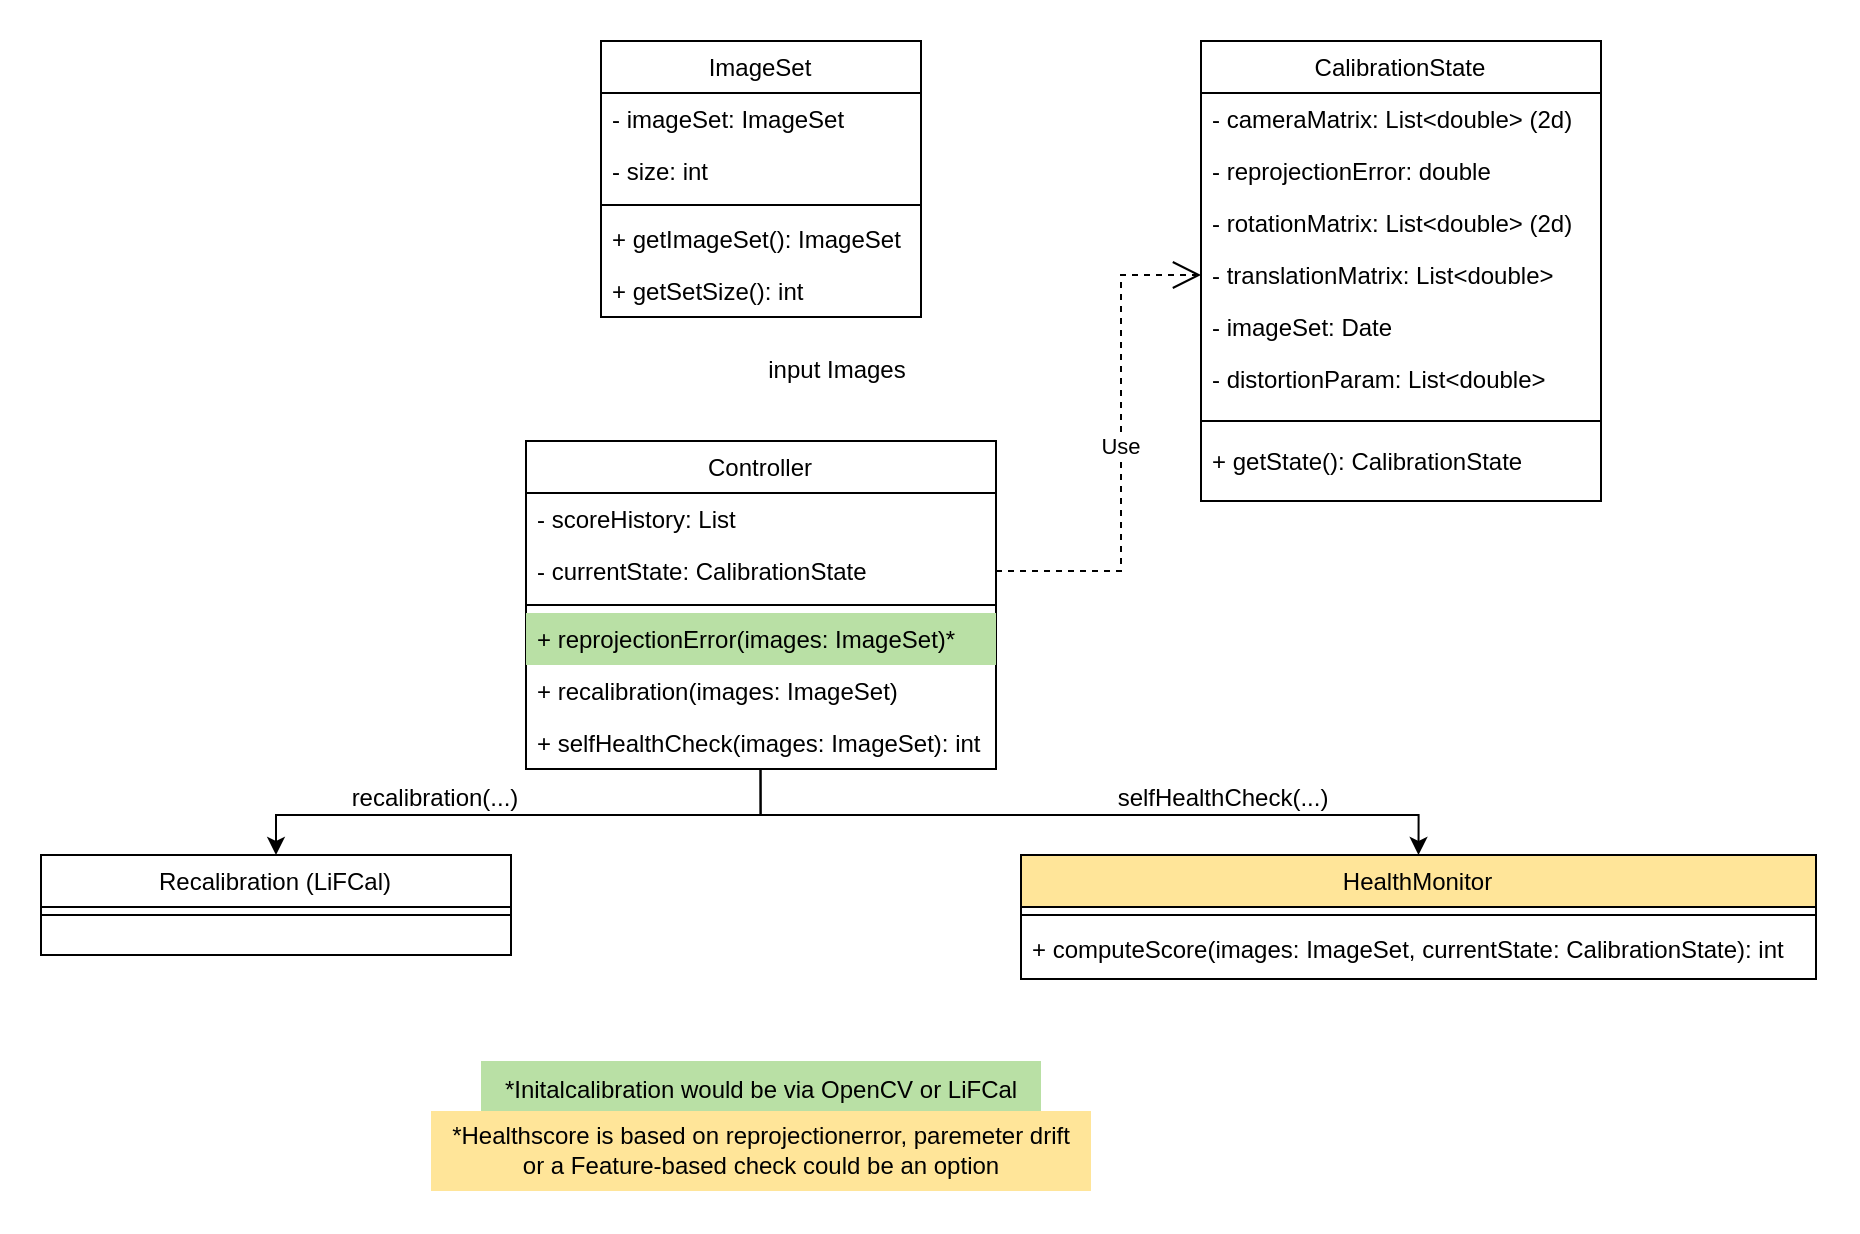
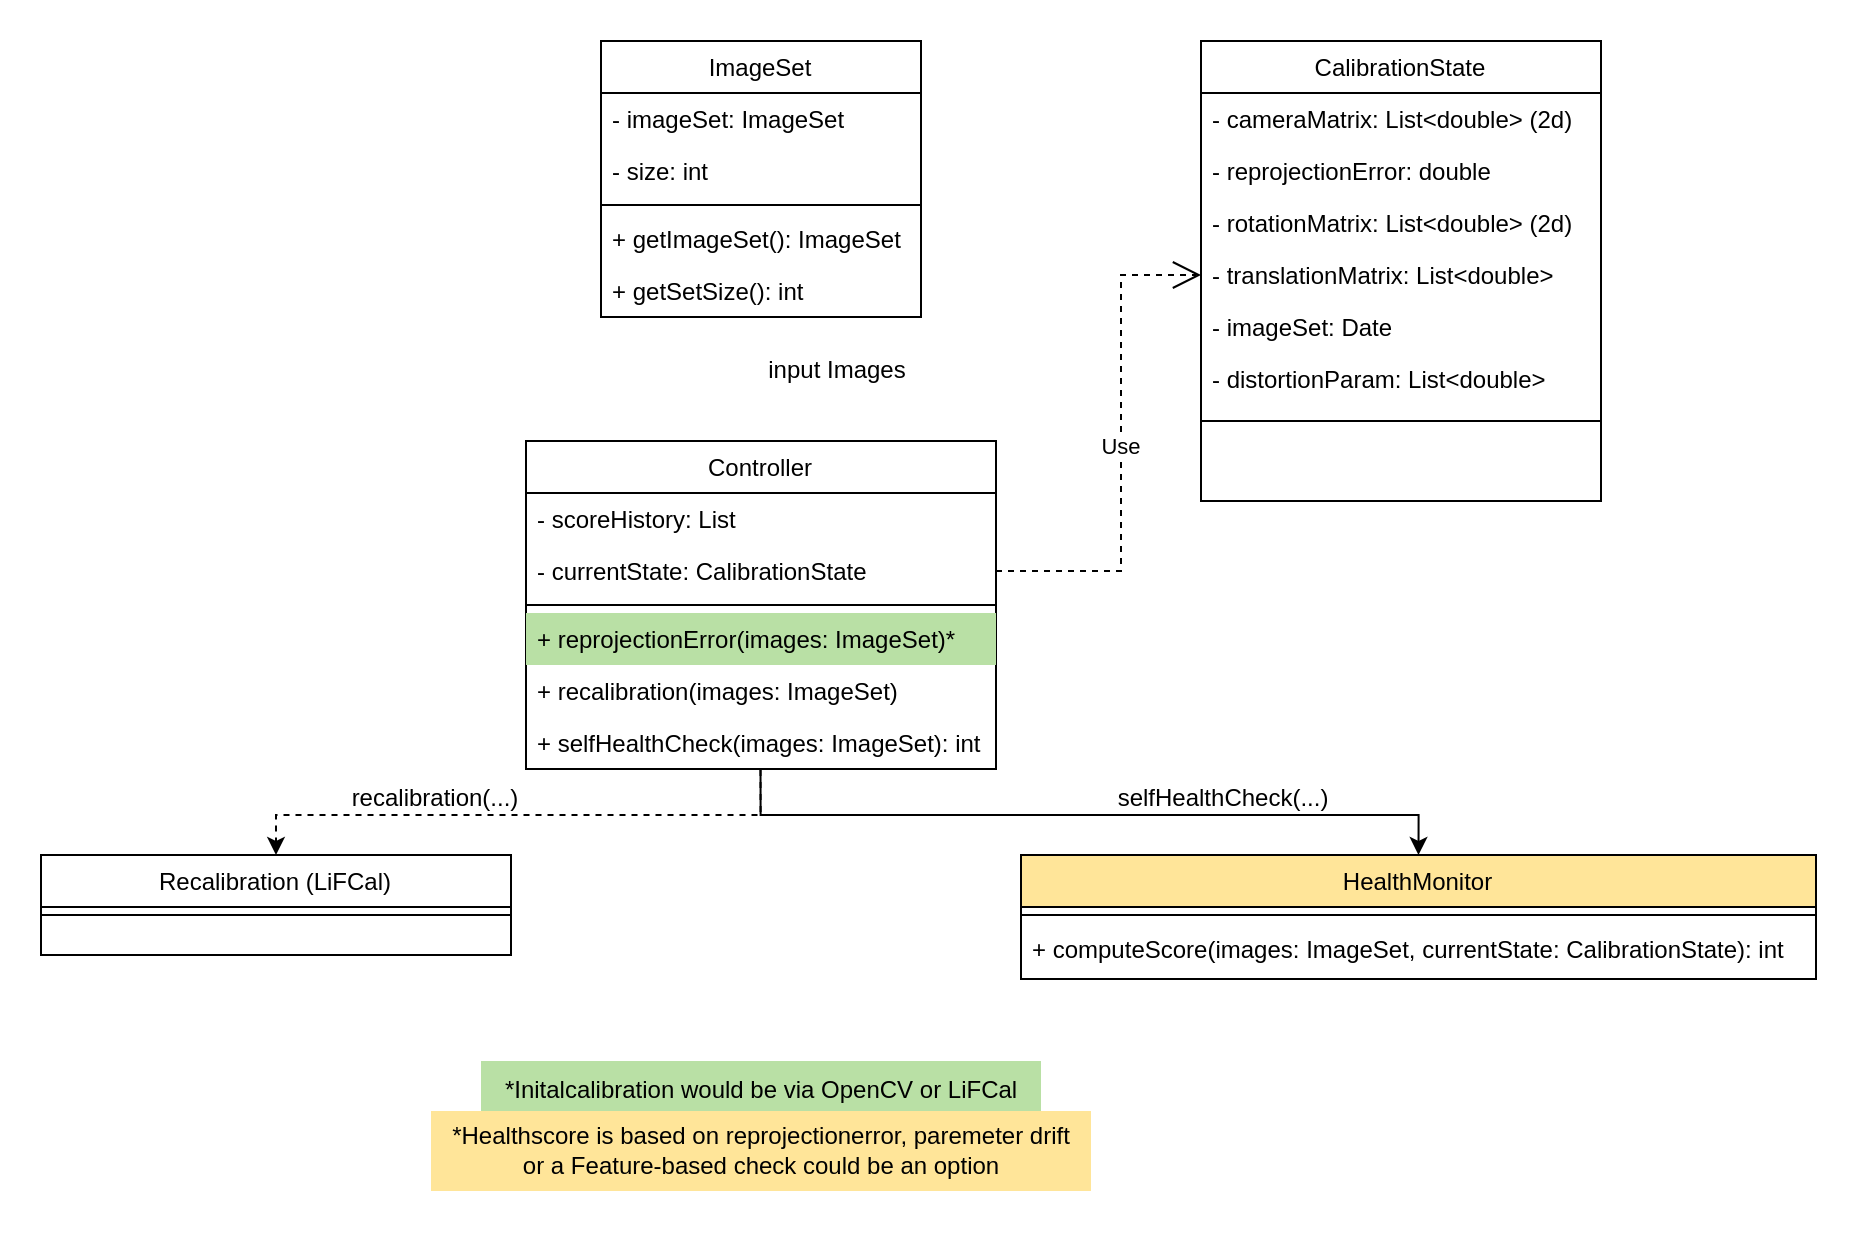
- <mxCell id="23" value="+ getState(): CalibrationState" style="text;align=left;verticalAlign=top;spacingLeft=4;spacingRight=4;overflow=hidden;rotatable=0;points=[[0,0.5],[1,0.5]];portConstraint=eastwest;" vertex="1" parent="22"><mxGeometry y="7" width="170" height="26" as="geometry" /></mxCell>
- <mxCell id="34" style="edgeStyle=orthogonalEdgeStyle;rounded=0;orthogonalLoop=1;jettySize=auto;html=1;entryX=0.5;entryY=0;entryDx=0;entryDy=0;exitX=0.499;exitY=1.021;exitDx=0;exitDy=0;exitPerimeter=0;" edge="1" parent="1" source="14" target="32"><mxGeometry relative="1" as="geometry"><mxPoint x="380.053" y="391" as="sourcePoint" /><Array as="points"><mxPoint x="380" y="407" /><mxPoint x="137" y="407" /></Array></mxGeometry></mxCell>
+ <mxCell id="34" style="edgeStyle=orthogonalEdgeStyle;rounded=0;orthogonalLoop=1;jettySize=auto;html=1;entryX=0.5;entryY=0;entryDx=0;entryDy=0;exitX=0.499;exitY=1.021;exitDx=0;exitDy=0;exitPerimeter=0;dashed=1;" edge="1" parent="1" source="14" target="32"><mxGeometry relative="1" as="geometry"><mxPoint x="380.053" y="391" as="sourcePoint" /><Array as="points"><mxPoint x="380" y="407" /><mxPoint x="137" y="407" /></Array></mxGeometry></mxCell>
